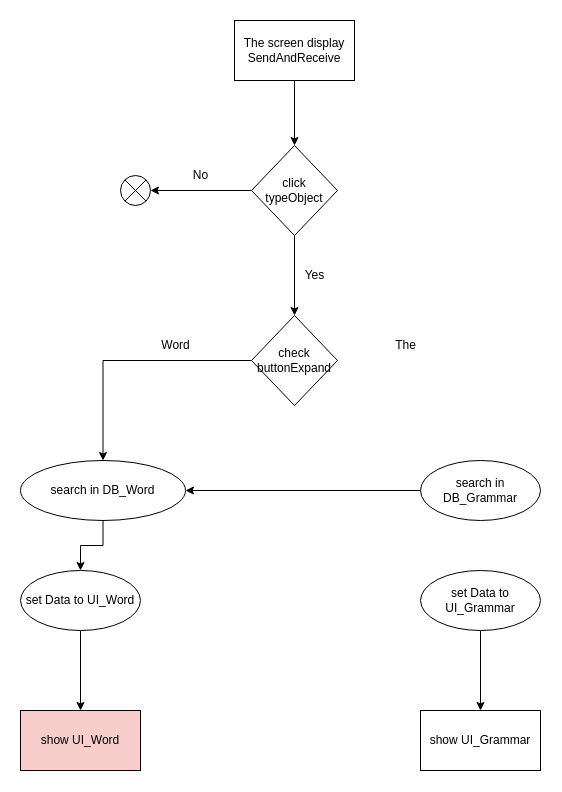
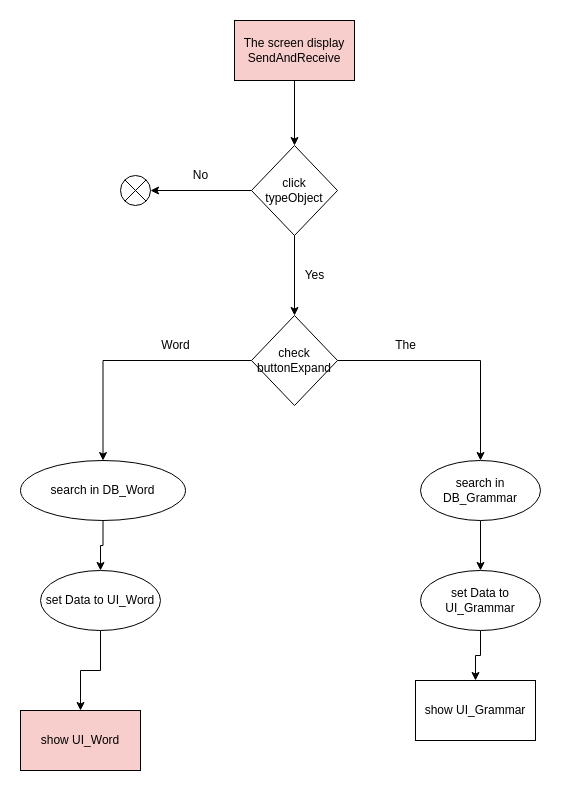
- <mxCell id="3" value="The screen display SendAndReceive" style="whiteSpace=wrap;html=1;" parent="1" vertex="1"><mxGeometry x="234" y="20" width="120" height="60" as="geometry" /></mxCell>
+ <mxCell id="3" value="The screen display SendAndReceive" style="whiteSpace=wrap;html=1;fillColor=#f8cecc;" parent="1" vertex="1"><mxGeometry x="234" y="20" width="120" height="60" as="geometry" /></mxCell>
+ <mxCell id="10" style="edgeStyle=orthogonalEdgeStyle;rounded=0;orthogonalLoop=1;jettySize=auto;html=1;entryX=0.5;entryY=0;entryDx=0;entryDy=0;" parent="1" source="11" target="24" edge="1"><mxGeometry relative="1" as="geometry" /></mxCell>
- <mxCell id="23" style="edgeStyle=orthogonalEdgeStyle;rounded=0;orthogonalLoop=1;jettySize=auto;html=1;" parent="1" source="24" target="22" edge="1"><mxGeometry relative="1" as="geometry" /></mxCell>
+ <mxCell id="23" style="edgeStyle=orthogonalEdgeStyle;rounded=0;orthogonalLoop=1;jettySize=auto;html=1;entryX=0.5;entryY=0;entryDx=0;entryDy=0;" parent="1" source="24" target="18" edge="1"><mxGeometry relative="1" as="geometry" /></mxCell>
- <mxCell id="14" value="set Data to UI_Word" style="ellipse;whiteSpace=wrap;html=1;" parent="1" vertex="1"><mxGeometry x="20" y="570" width="120" height="60" as="geometry" /></mxCell>
+ <mxCell id="14" value="set Data to UI_Word" style="ellipse;whiteSpace=wrap;html=1;" parent="1" vertex="1"><mxGeometry x="40" y="570" width="120" height="60" as="geometry" /></mxCell>
- <mxCell id="20" value="show UI_Grammar" style="whiteSpace=wrap;html=1;" parent="1" vertex="1"><mxGeometry x="420" y="710" width="120" height="60" as="geometry" /></mxCell>
+ <mxCell id="20" value="show UI_Grammar" style="whiteSpace=wrap;html=1;" parent="1" vertex="1"><mxGeometry x="415" y="680" width="120" height="60" as="geometry" /></mxCell>
